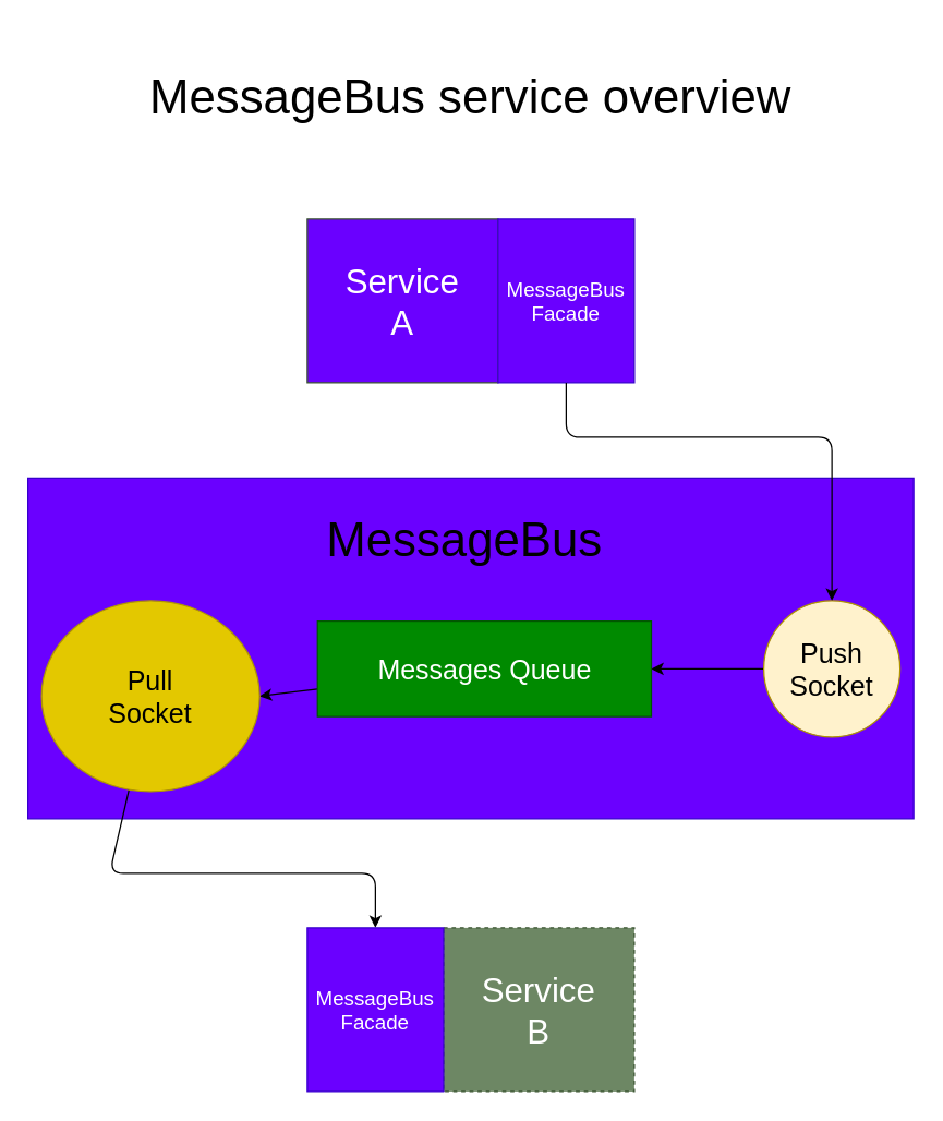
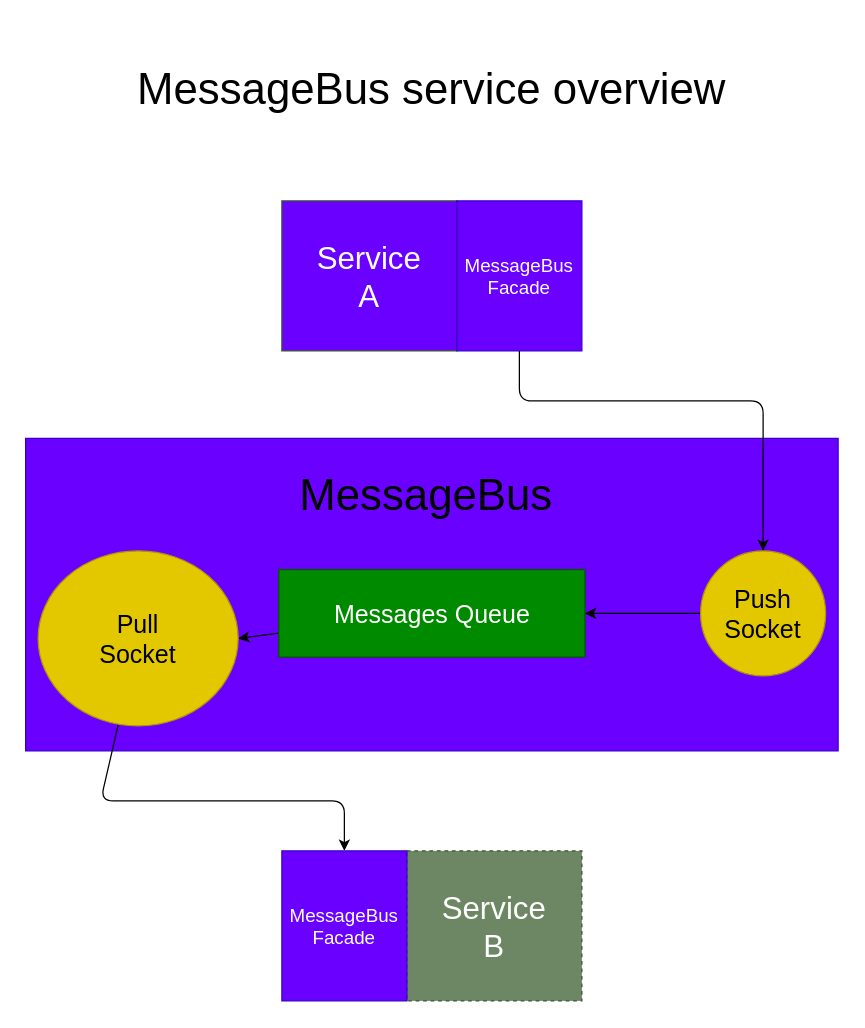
- <mxCell id="11" value="Messages Queue" style="rounded=0;whiteSpace=wrap;html=1;fontSize=20;fillColor=#008a00;fontColor=#ffffff;strokeColor=#005700;" vertex="1" parent="1"><mxGeometry x="232.5" y="455" width="245" height="70" as="geometry" /></mxCell>
+ <mxCell id="11" value="Messages Queue" style="rounded=0;whiteSpace=wrap;html=1;fontSize=20;fillColor=#008a00;fontColor=#ffffff;strokeColor=#005700;" vertex="1" parent="1"><mxGeometry x="222.5" y="455" width="245" height="70" as="geometry" /></mxCell>
- <mxCell id="8" value="Push&lt;br style=&quot;font-size: 20px;&quot;&gt;Socket" style="ellipse;whiteSpace=wrap;html=1;aspect=fixed;fontSize=20;fillColor=#fff2cc;fontColor=#000000;strokeColor=#B09500;" vertex="1" parent="1"><mxGeometry x="560" y="440" width="100" height="100" as="geometry" /></mxCell>
+ <mxCell id="8" value="Push&lt;br style=&quot;font-size: 20px;&quot;&gt;Socket" style="ellipse;whiteSpace=wrap;html=1;aspect=fixed;fontSize=20;fillColor=#e3c800;fontColor=#000000;strokeColor=#B09500;" vertex="1" parent="1"><mxGeometry x="560" y="440" width="100" height="100" as="geometry" /></mxCell>
